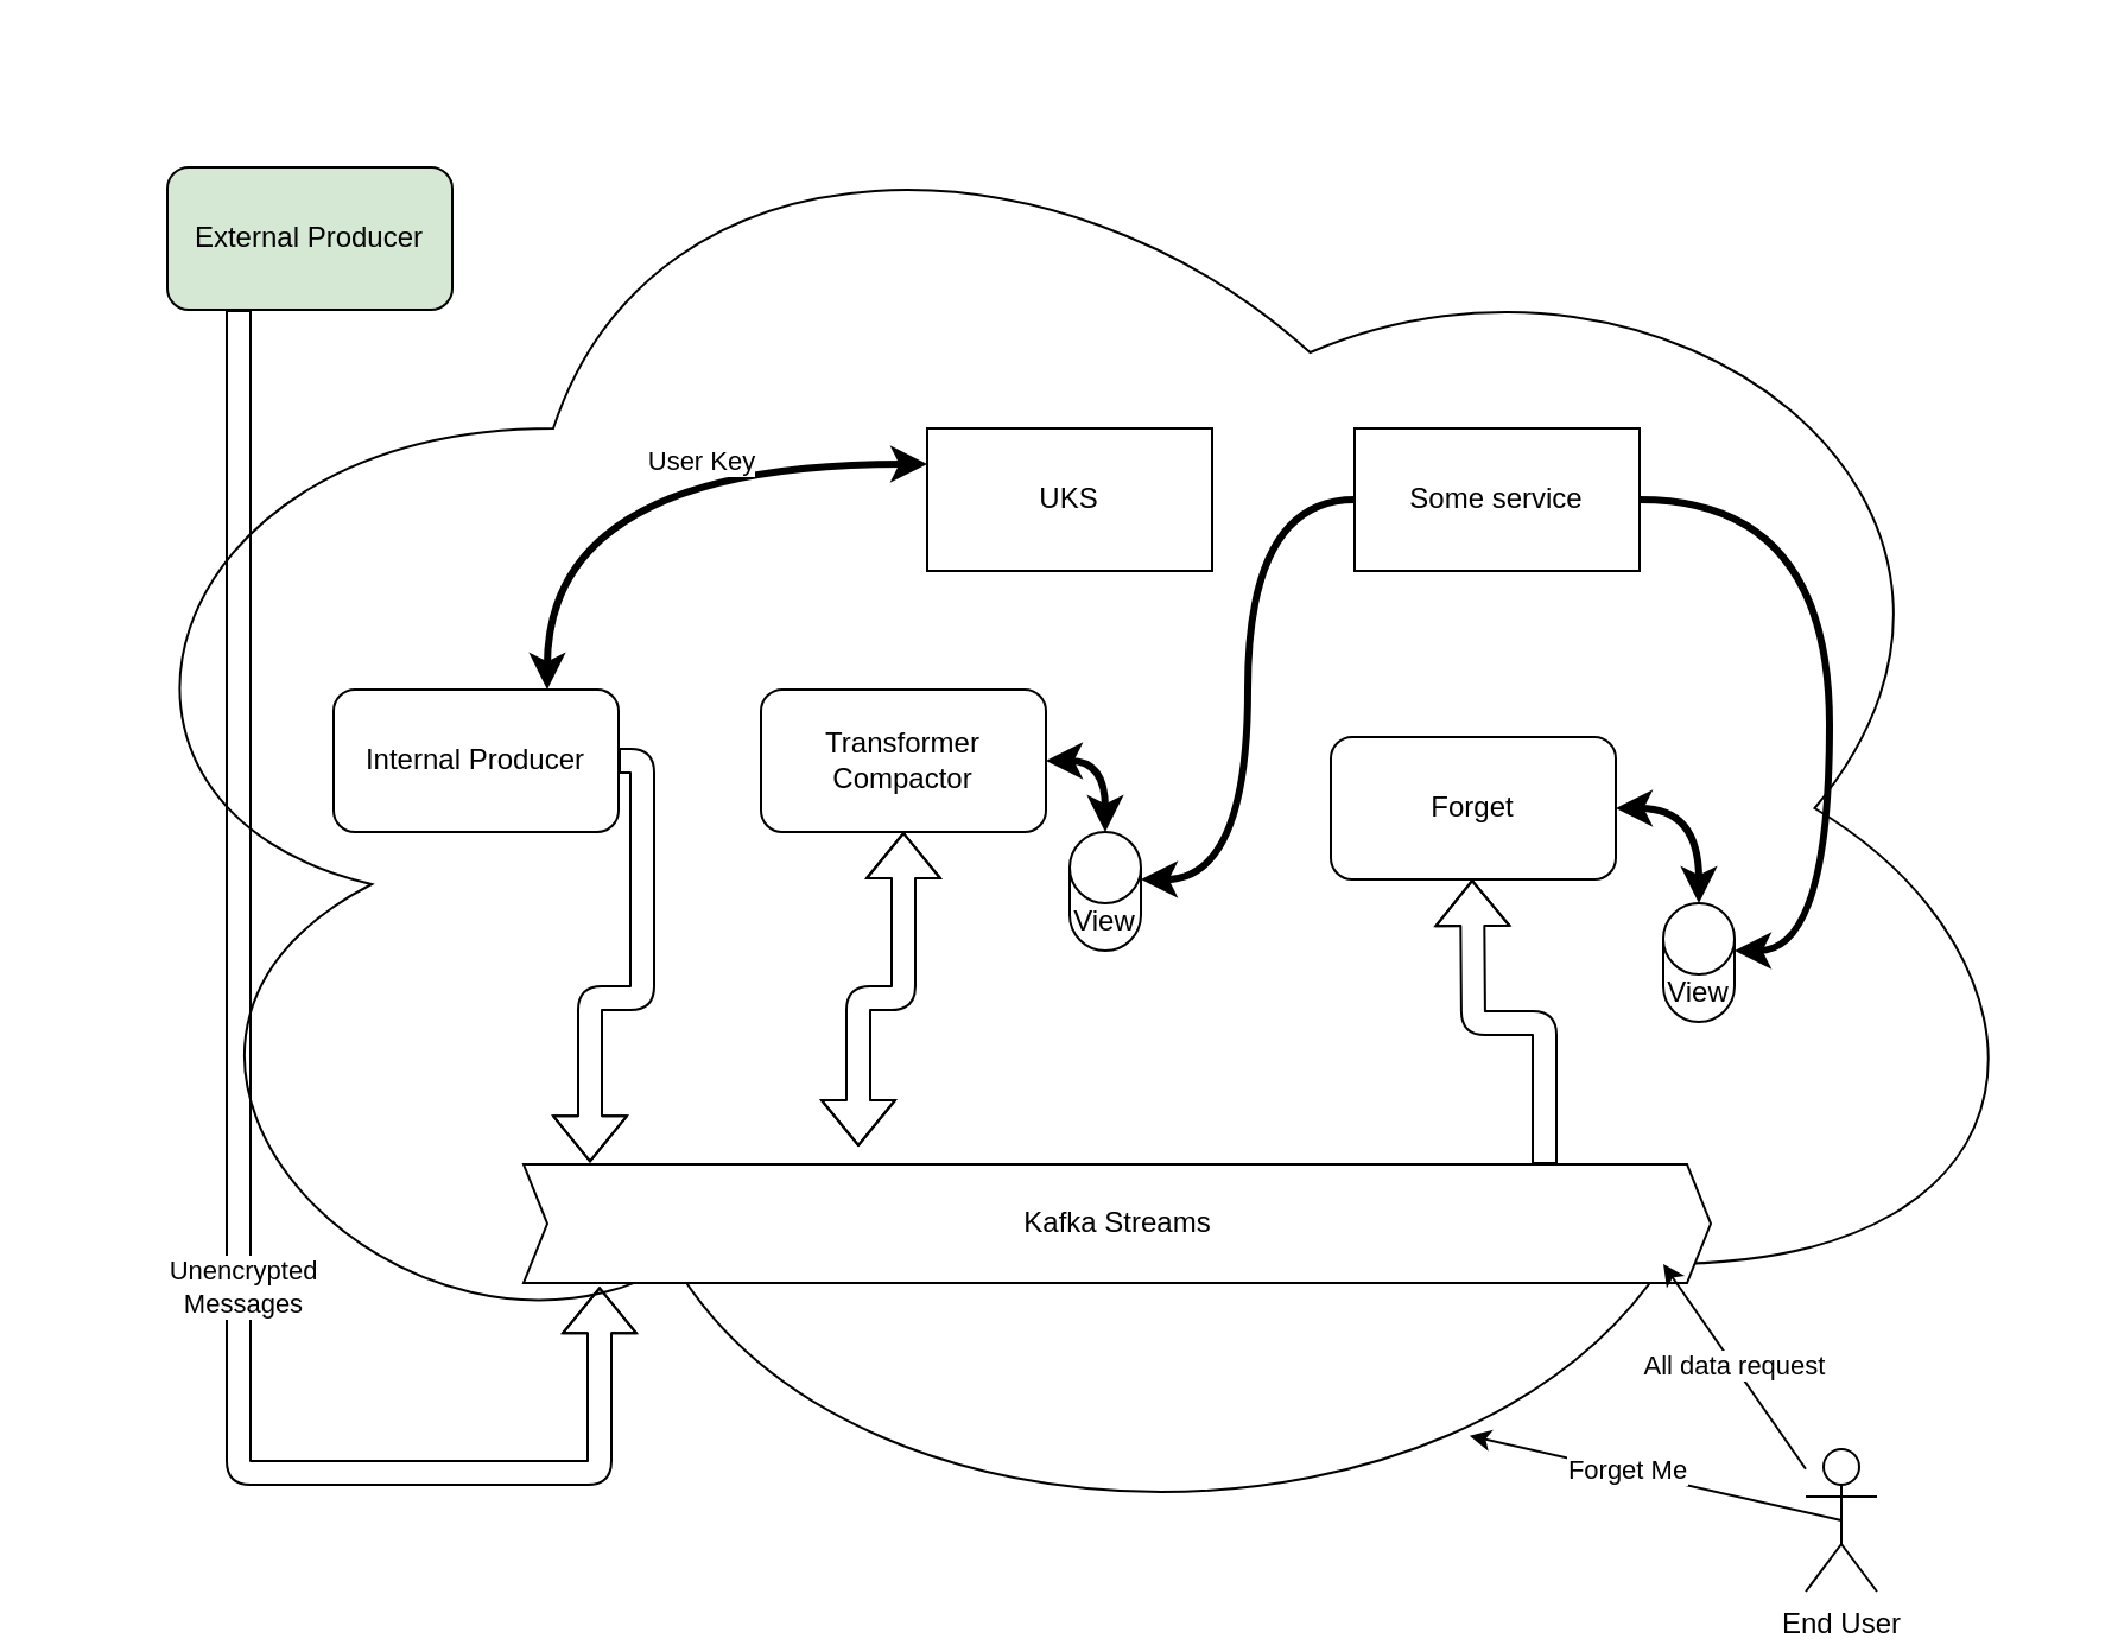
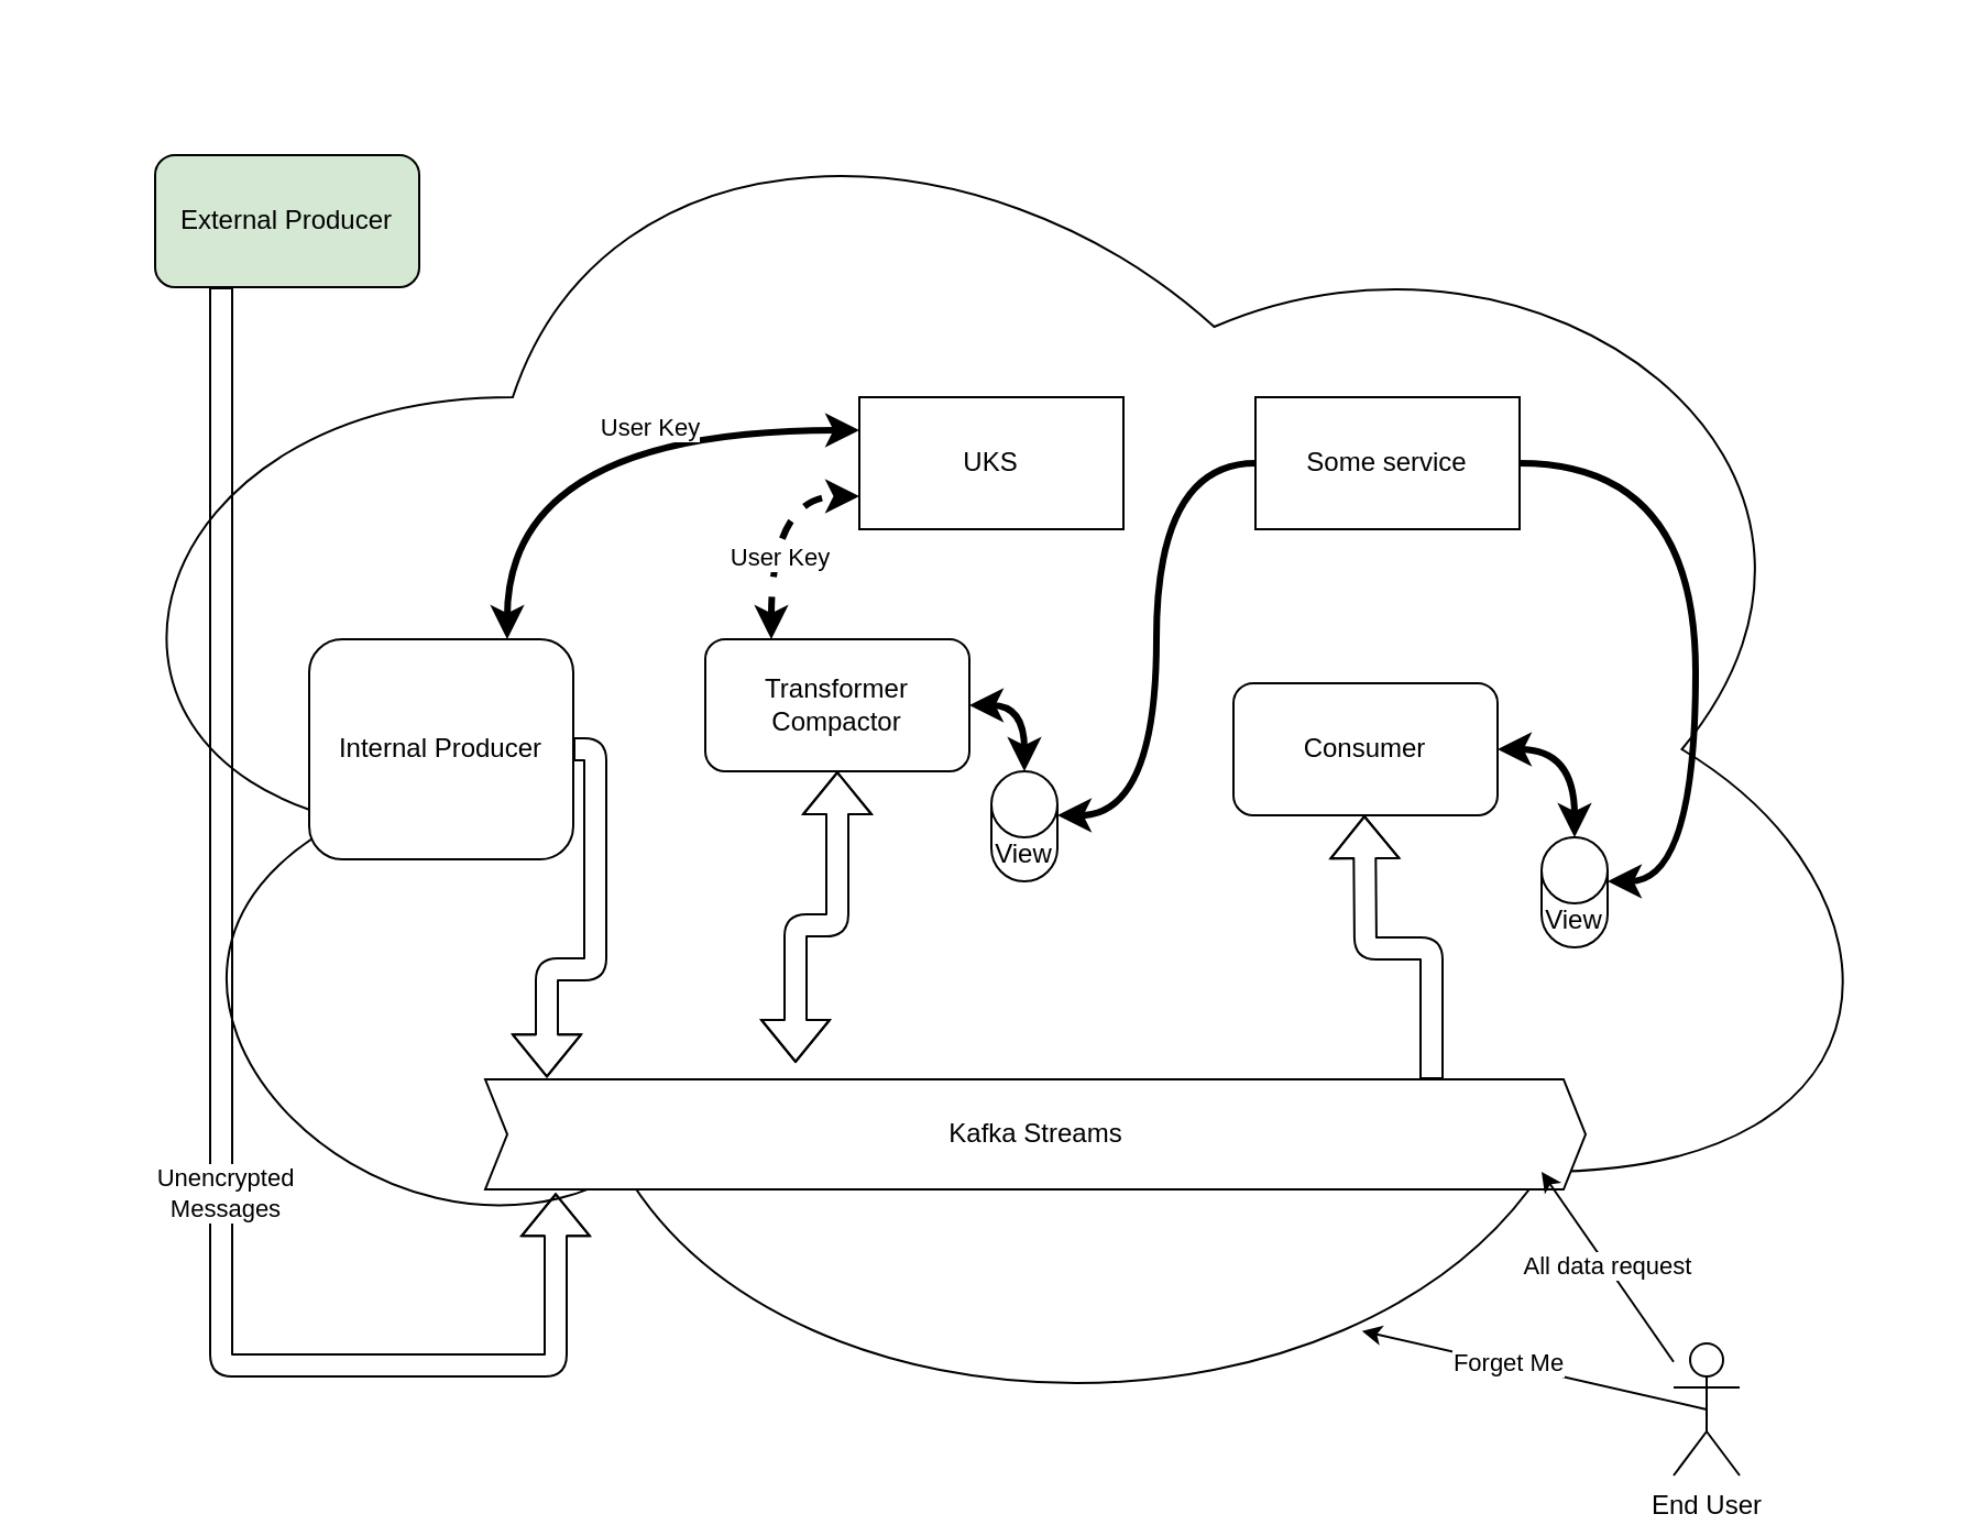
+ <mxCell id="12" value="" style="endArrow=classic;startArrow=classic;html=1;rounded=0;exitX=0.25;exitY=0;exitDx=0;exitDy=0;entryX=0;entryY=0.75;entryDx=0;entryDy=0;strokeWidth=3;dashed=1;edgeStyle=orthogonalEdgeStyle;curved=1;" parent="1" source="8" target="5" edge="1"><mxGeometry width="50" height="50" relative="1" as="geometry"><mxPoint x="450" y="380" as="sourcePoint" /><mxPoint x="500" y="330" as="targetPoint" /></mxGeometry></mxCell>
+ <mxCell id="13" value="User Key" style="edgeLabel;html=1;align=center;verticalAlign=middle;resizable=0;points=[];" parent="12" vertex="1" connectable="0"><mxGeometry x="-0.248" y="-3" relative="1" as="geometry"><mxPoint y="1" as="offset" /></mxGeometry></mxCell>
- <mxCell id="4" value="Internal Producer" style="rounded=1;whiteSpace=wrap;html=1;" parent="1" vertex="1"><mxGeometry x="140" y="290" width="120" height="60" as="geometry" /></mxCell>
+ <mxCell id="4" value="Internal Producer" style="rounded=1;whiteSpace=wrap;html=1;" parent="1" vertex="1"><mxGeometry x="140" y="290" width="120" height="100" as="geometry" /></mxCell>
- <mxCell id="18" value="Forget" style="rounded=1;whiteSpace=wrap;html=1;" parent="1" vertex="1"><mxGeometry x="560" y="310" width="120" height="60" as="geometry" /></mxCell>
+ <mxCell id="18" value="Consumer" style="rounded=1;whiteSpace=wrap;html=1;" parent="1" vertex="1"><mxGeometry x="560" y="310" width="120" height="60" as="geometry" /></mxCell>
